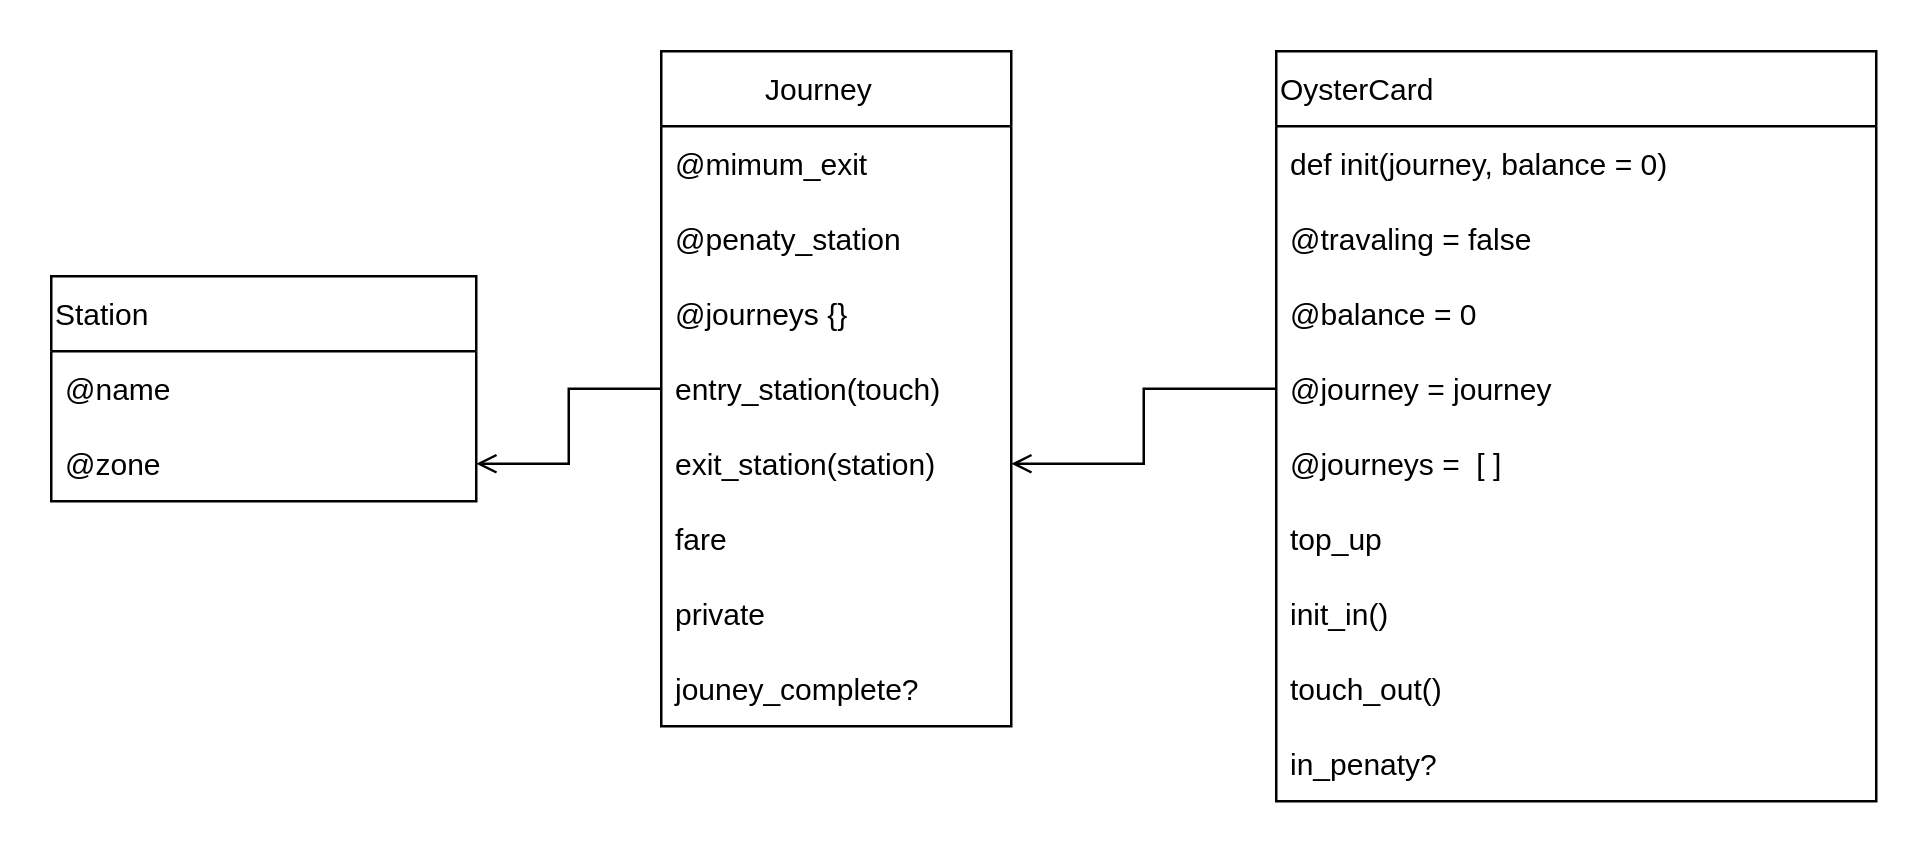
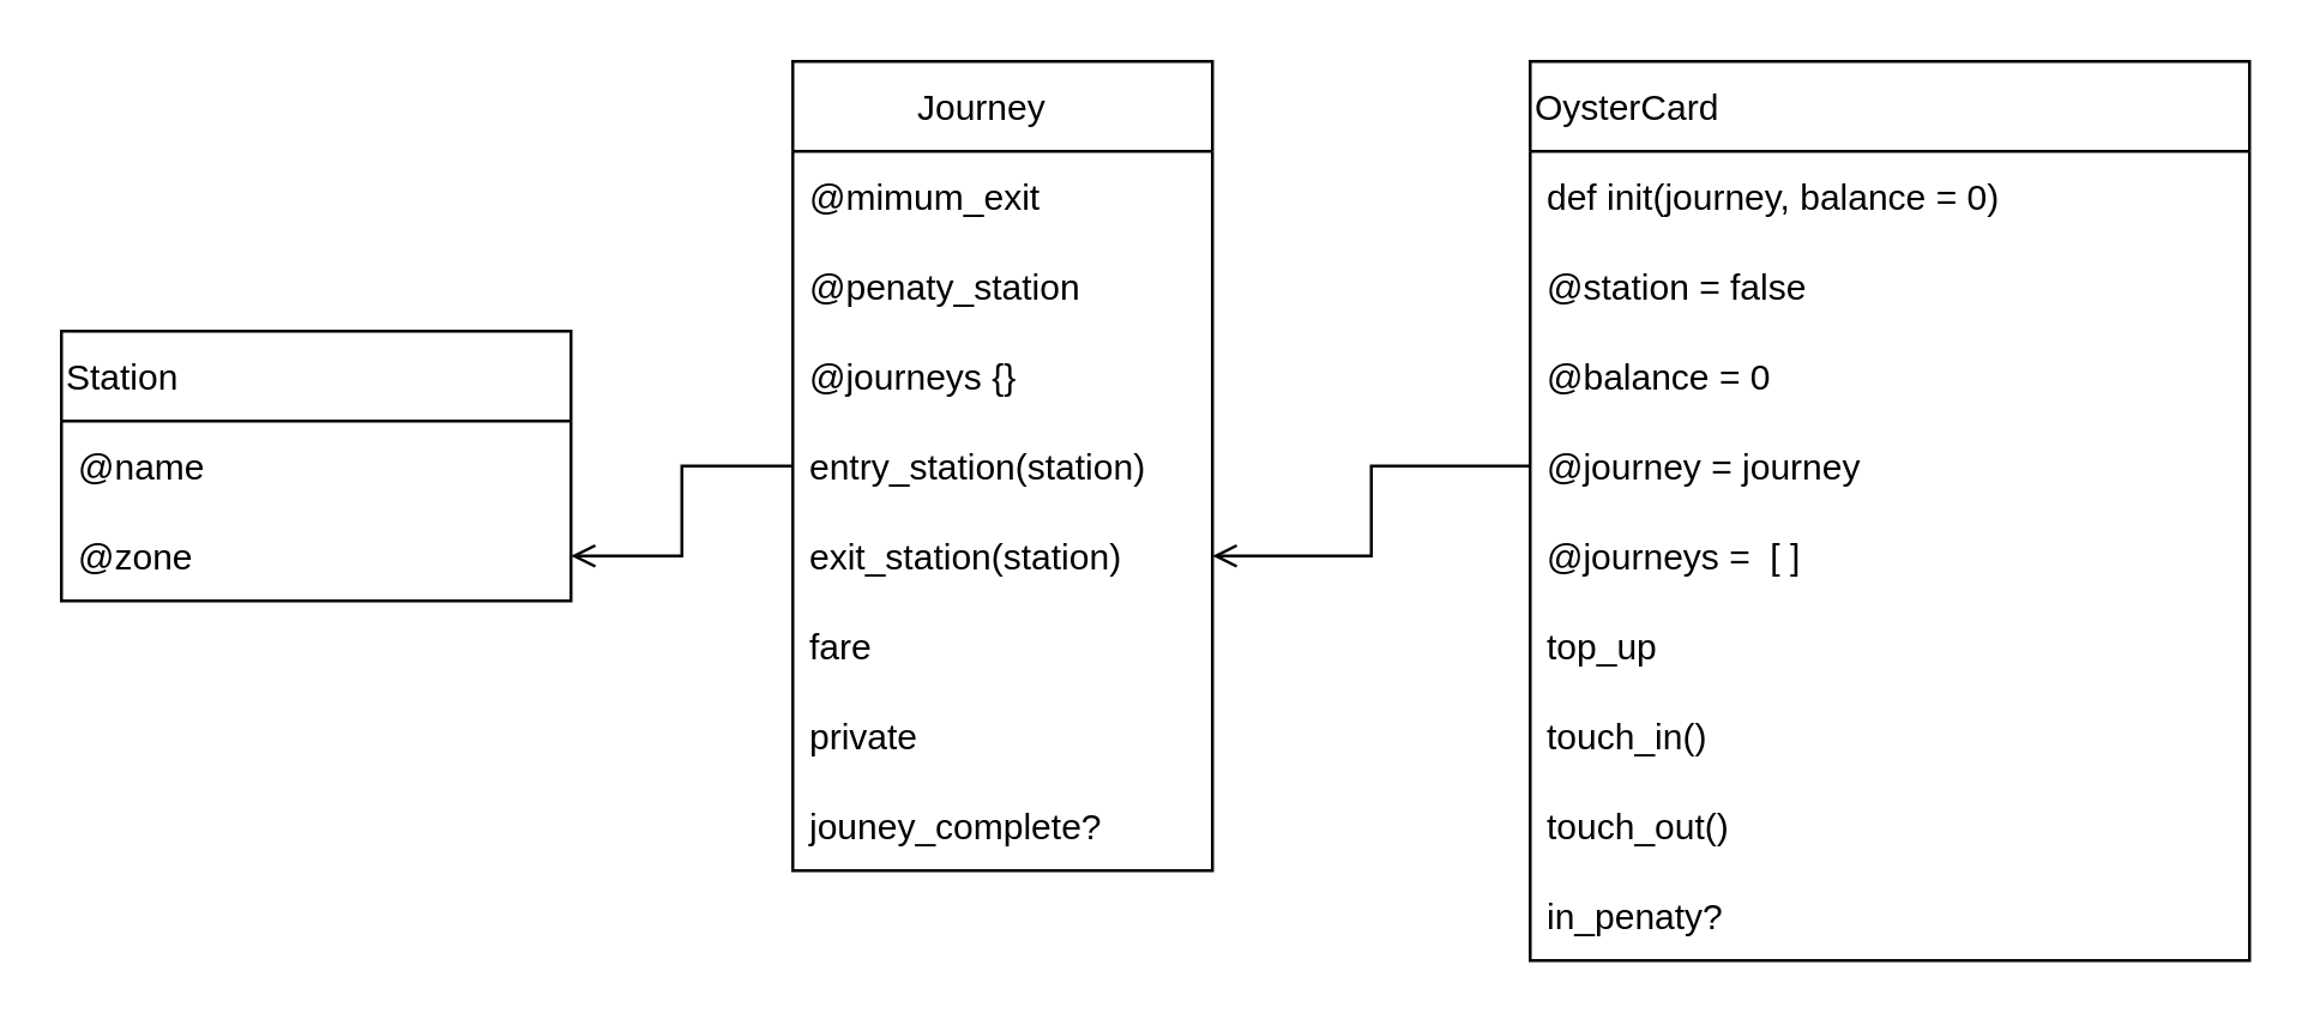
- <mxCell id="14" value="@travaling = false" style="text;strokeColor=none;fillColor=none;align=left;verticalAlign=middle;spacingLeft=4;spacingRight=4;overflow=hidden;points=[[0,0.5],[1,0.5]];portConstraint=eastwest;rotatable=0;" vertex="1" parent="12"><mxGeometry y="60" width="240" height="30" as="geometry" /></mxCell>
+ <mxCell id="14" value="@station = false" style="text;strokeColor=none;fillColor=none;align=left;verticalAlign=middle;spacingLeft=4;spacingRight=4;overflow=hidden;points=[[0,0.5],[1,0.5]];portConstraint=eastwest;rotatable=0;" vertex="1" parent="12"><mxGeometry y="60" width="240" height="30" as="geometry" /></mxCell>
- <mxCell id="7" value="entry_station(touch)" style="text;strokeColor=none;fillColor=none;align=left;verticalAlign=middle;spacingLeft=4;spacingRight=4;overflow=hidden;points=[[0,0.5],[1,0.5]];portConstraint=eastwest;rotatable=0;" vertex="1" parent="3"><mxGeometry y="120" width="140" height="30" as="geometry" /></mxCell>
+ <mxCell id="7" value="entry_station(station)" style="text;strokeColor=none;fillColor=none;align=left;verticalAlign=middle;spacingLeft=4;spacingRight=4;overflow=hidden;points=[[0,0.5],[1,0.5]];portConstraint=eastwest;rotatable=0;" vertex="1" parent="3"><mxGeometry y="120" width="140" height="30" as="geometry" /></mxCell>
- <mxCell id="19" value="init_in()" style="text;strokeColor=none;fillColor=none;align=left;verticalAlign=middle;spacingLeft=4;spacingRight=4;overflow=hidden;points=[[0,0.5],[1,0.5]];portConstraint=eastwest;rotatable=0;" vertex="1" parent="12"><mxGeometry y="210" width="240" height="30" as="geometry" /></mxCell>
+ <mxCell id="19" value="touch_in()" style="text;strokeColor=none;fillColor=none;align=left;verticalAlign=middle;spacingLeft=4;spacingRight=4;overflow=hidden;points=[[0,0.5],[1,0.5]];portConstraint=eastwest;rotatable=0;" vertex="1" parent="12"><mxGeometry y="210" width="240" height="30" as="geometry" /></mxCell>
